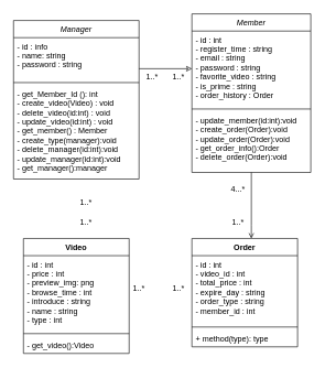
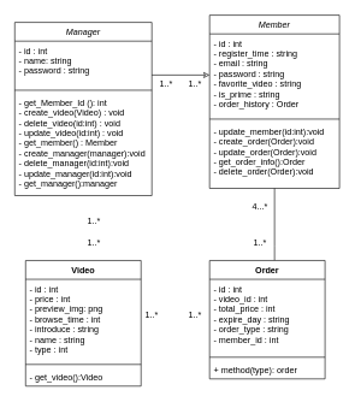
- <mxCell id="14" value="- id : info&#10;- name: string&#10;- password : string &#10;" style="text;align=left;verticalAlign=top;spacingLeft=4;spacingRight=4;overflow=hidden;rotatable=0;points=[[0,0.5],[1,0.5]];portConstraint=eastwest;" vertex="1" parent="13"><mxGeometry y="26" width="190" height="64" as="geometry" /></mxCell>
+ <mxCell id="14" value="- id : int&#10;- name: string&#10;- password : string &#10;" style="text;align=left;verticalAlign=top;spacingLeft=4;spacingRight=4;overflow=hidden;rotatable=0;points=[[0,0.5],[1,0.5]];portConstraint=eastwest;" vertex="1" parent="13"><mxGeometry y="26" width="190" height="64" as="geometry" /></mxCell>
- <mxCell id="16" value="- get_Member_Id (): int&#10;- create_video(Video) : void&#10;- delete_video(id:int) : void&#10;- update_video(id:int) : void&#10;- get_member() : Member&#10;- create_type(manager):void&#10;- delete_manager(id:int):void&#10;- update_manager(id:int):void&#10;- get_manager():manager" style="text;strokeColor=none;fillColor=none;align=left;verticalAlign=top;spacingLeft=4;spacingRight=4;overflow=hidden;rotatable=0;points=[[0,0.5],[1,0.5]];portConstraint=eastwest;" vertex="1" parent="13"><mxGeometry y="98" width="190" height="142" as="geometry" /></mxCell>
+ <mxCell id="16" value="- get_Member_Id (): int&#10;- create_video(Video) : void&#10;- delete_video(id:int) : void&#10;- update_video(id:int) : void&#10;- get_member() : Member&#10;- create_manager(manager):void&#10;- delete_manager(id:int):void&#10;- update_manager(id:int):void&#10;- get_manager():manager" style="text;strokeColor=none;fillColor=none;align=left;verticalAlign=top;spacingLeft=4;spacingRight=4;overflow=hidden;rotatable=0;points=[[0,0.5],[1,0.5]];portConstraint=eastwest;" vertex="1" parent="13"><mxGeometry y="98" width="190" height="142" as="geometry" /></mxCell>
- <mxCell id="2" style="edgeStyle=orthogonalEdgeStyle;rounded=0;orthogonalLoop=1;jettySize=auto;html=1;exitX=0.5;exitY=1;exitDx=0;exitDy=0;endArrow=open;endFill=0;" edge="1" parent="1" source="3" target="8"><mxGeometry relative="1" as="geometry"><mxPoint x="300" y="390" as="targetPoint" /><Array as="points"><mxPoint x="380" y="340" /><mxPoint x="380" y="340" /></Array></mxGeometry></mxCell>
+ <mxCell id="2" style="edgeStyle=orthogonalEdgeStyle;rounded=0;orthogonalLoop=1;jettySize=auto;html=1;exitX=0.5;exitY=1;exitDx=0;exitDy=0;endArrow=none;endFill=0;" edge="1" parent="1" source="3" target="8"><mxGeometry relative="1" as="geometry"><mxPoint x="300" y="390" as="targetPoint" /><Array as="points"><mxPoint x="380" y="340" /><mxPoint x="380" y="340" /></Array></mxGeometry></mxCell>
- <mxCell id="11" value="+ method(type): type" style="text;strokeColor=none;fillColor=none;align=left;verticalAlign=top;spacingLeft=4;spacingRight=4;overflow=hidden;rotatable=0;points=[[0,0.5],[1,0.5]];portConstraint=eastwest;" vertex="1" parent="8"><mxGeometry y="138" width="160" height="26" as="geometry" /></mxCell>
+ <mxCell id="11" value="+ method(type): order" style="text;strokeColor=none;fillColor=none;align=left;verticalAlign=top;spacingLeft=4;spacingRight=4;overflow=hidden;rotatable=0;points=[[0,0.5],[1,0.5]];portConstraint=eastwest;" vertex="1" parent="8"><mxGeometry y="138" width="160" height="26" as="geometry" /></mxCell>
